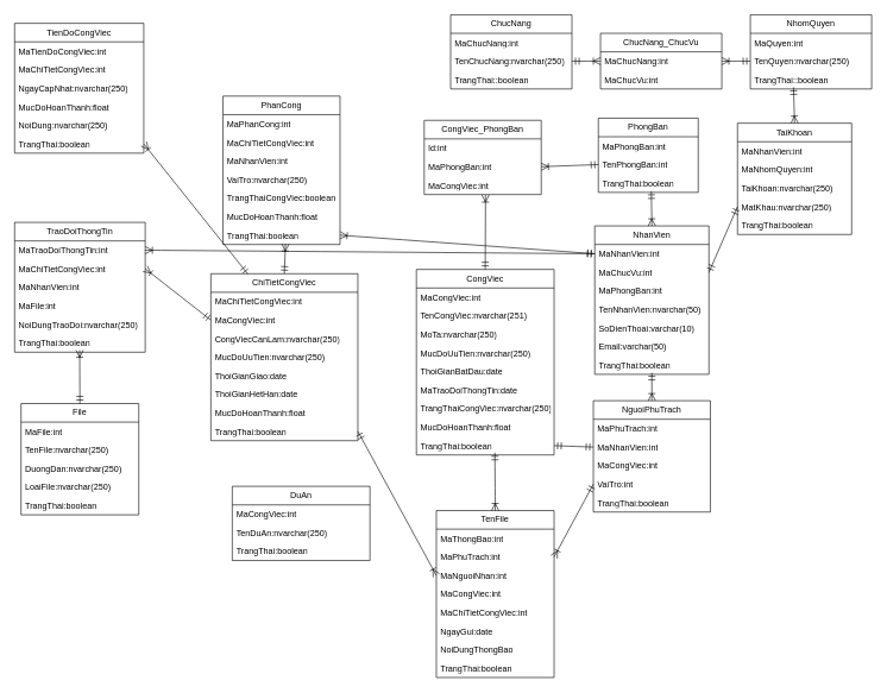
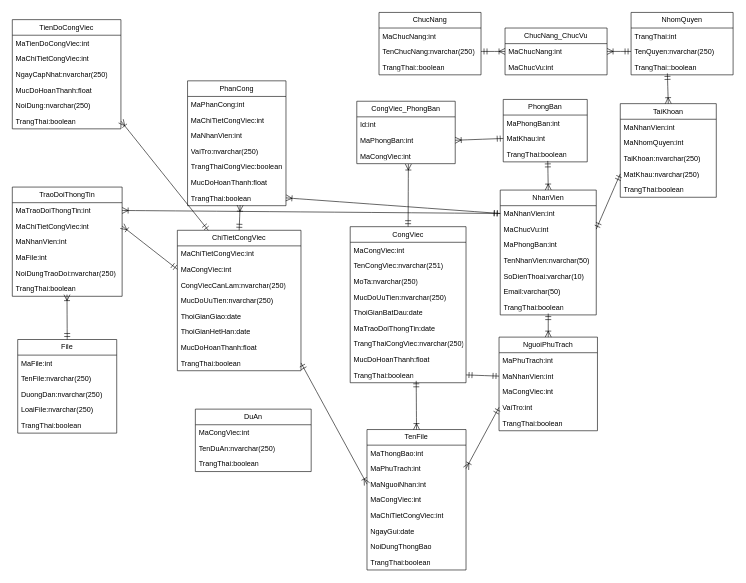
- <mxCell id="31" value="MaQuyen:int" style="text;strokeColor=none;fillColor=none;align=left;verticalAlign=top;spacingLeft=4;spacingRight=4;overflow=hidden;rotatable=0;points=[[0,0.5],[1,0.5]];portConstraint=eastwest;whiteSpace=wrap;html=1;" parent="30" vertex="1"><mxGeometry y="26" width="170" height="26" as="geometry" /></mxCell>
+ <mxCell id="31" value="TrangThai:int" style="text;strokeColor=none;fillColor=none;align=left;verticalAlign=top;spacingLeft=4;spacingRight=4;overflow=hidden;rotatable=0;points=[[0,0.5],[1,0.5]];portConstraint=eastwest;whiteSpace=wrap;html=1;" parent="30" vertex="1"><mxGeometry y="26" width="170" height="26" as="geometry" /></mxCell>
- <mxCell id="10" value="TenPhongBan:int" style="text;strokeColor=none;fillColor=none;align=left;verticalAlign=top;spacingLeft=4;spacingRight=4;overflow=hidden;rotatable=0;points=[[0,0.5],[1,0.5]];portConstraint=eastwest;whiteSpace=wrap;html=1;" parent="8" vertex="1"><mxGeometry y="52" width="140" height="26" as="geometry" /></mxCell>
+ <mxCell id="10" value="MatKhau:int" style="text;strokeColor=none;fillColor=none;align=left;verticalAlign=top;spacingLeft=4;spacingRight=4;overflow=hidden;rotatable=0;points=[[0,0.5],[1,0.5]];portConstraint=eastwest;whiteSpace=wrap;html=1;" parent="8" vertex="1"><mxGeometry y="52" width="140" height="26" as="geometry" /></mxCell>
